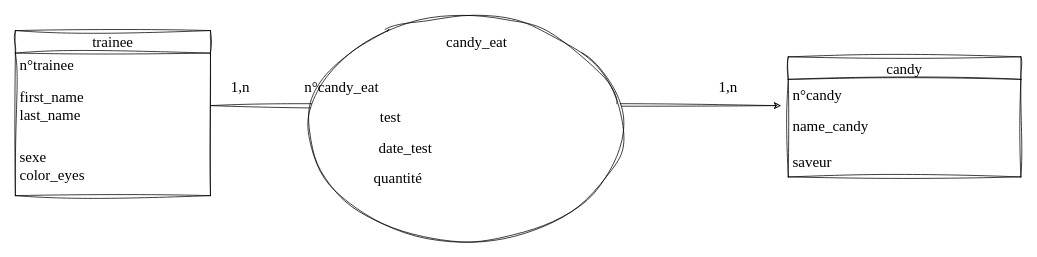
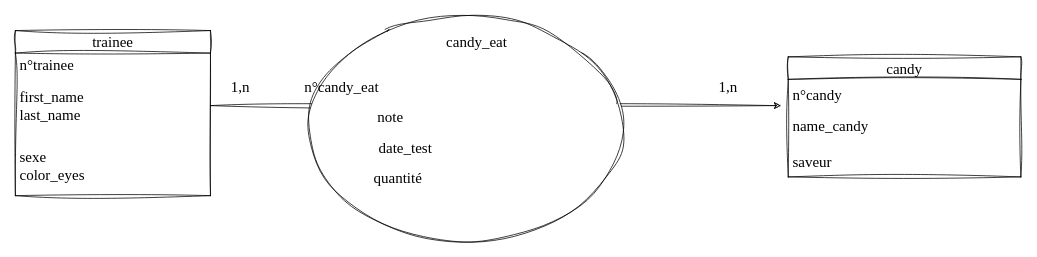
- <mxCell id="12" value="test" style="text;strokeColor=none;align=center;fillColor=none;html=1;verticalAlign=middle;whiteSpace=wrap;rounded=0;fontSize=20;fontFamily=Architects Daughter;" vertex="1" parent="1"><mxGeometry x="490" y="140" width="60" height="30" as="geometry" /></mxCell>
+ <mxCell id="12" value="note" style="text;strokeColor=none;align=center;fillColor=none;html=1;verticalAlign=middle;whiteSpace=wrap;rounded=0;fontSize=20;fontFamily=Architects Daughter;" vertex="1" parent="1"><mxGeometry x="490" y="140" width="60" height="30" as="geometry" /></mxCell>
